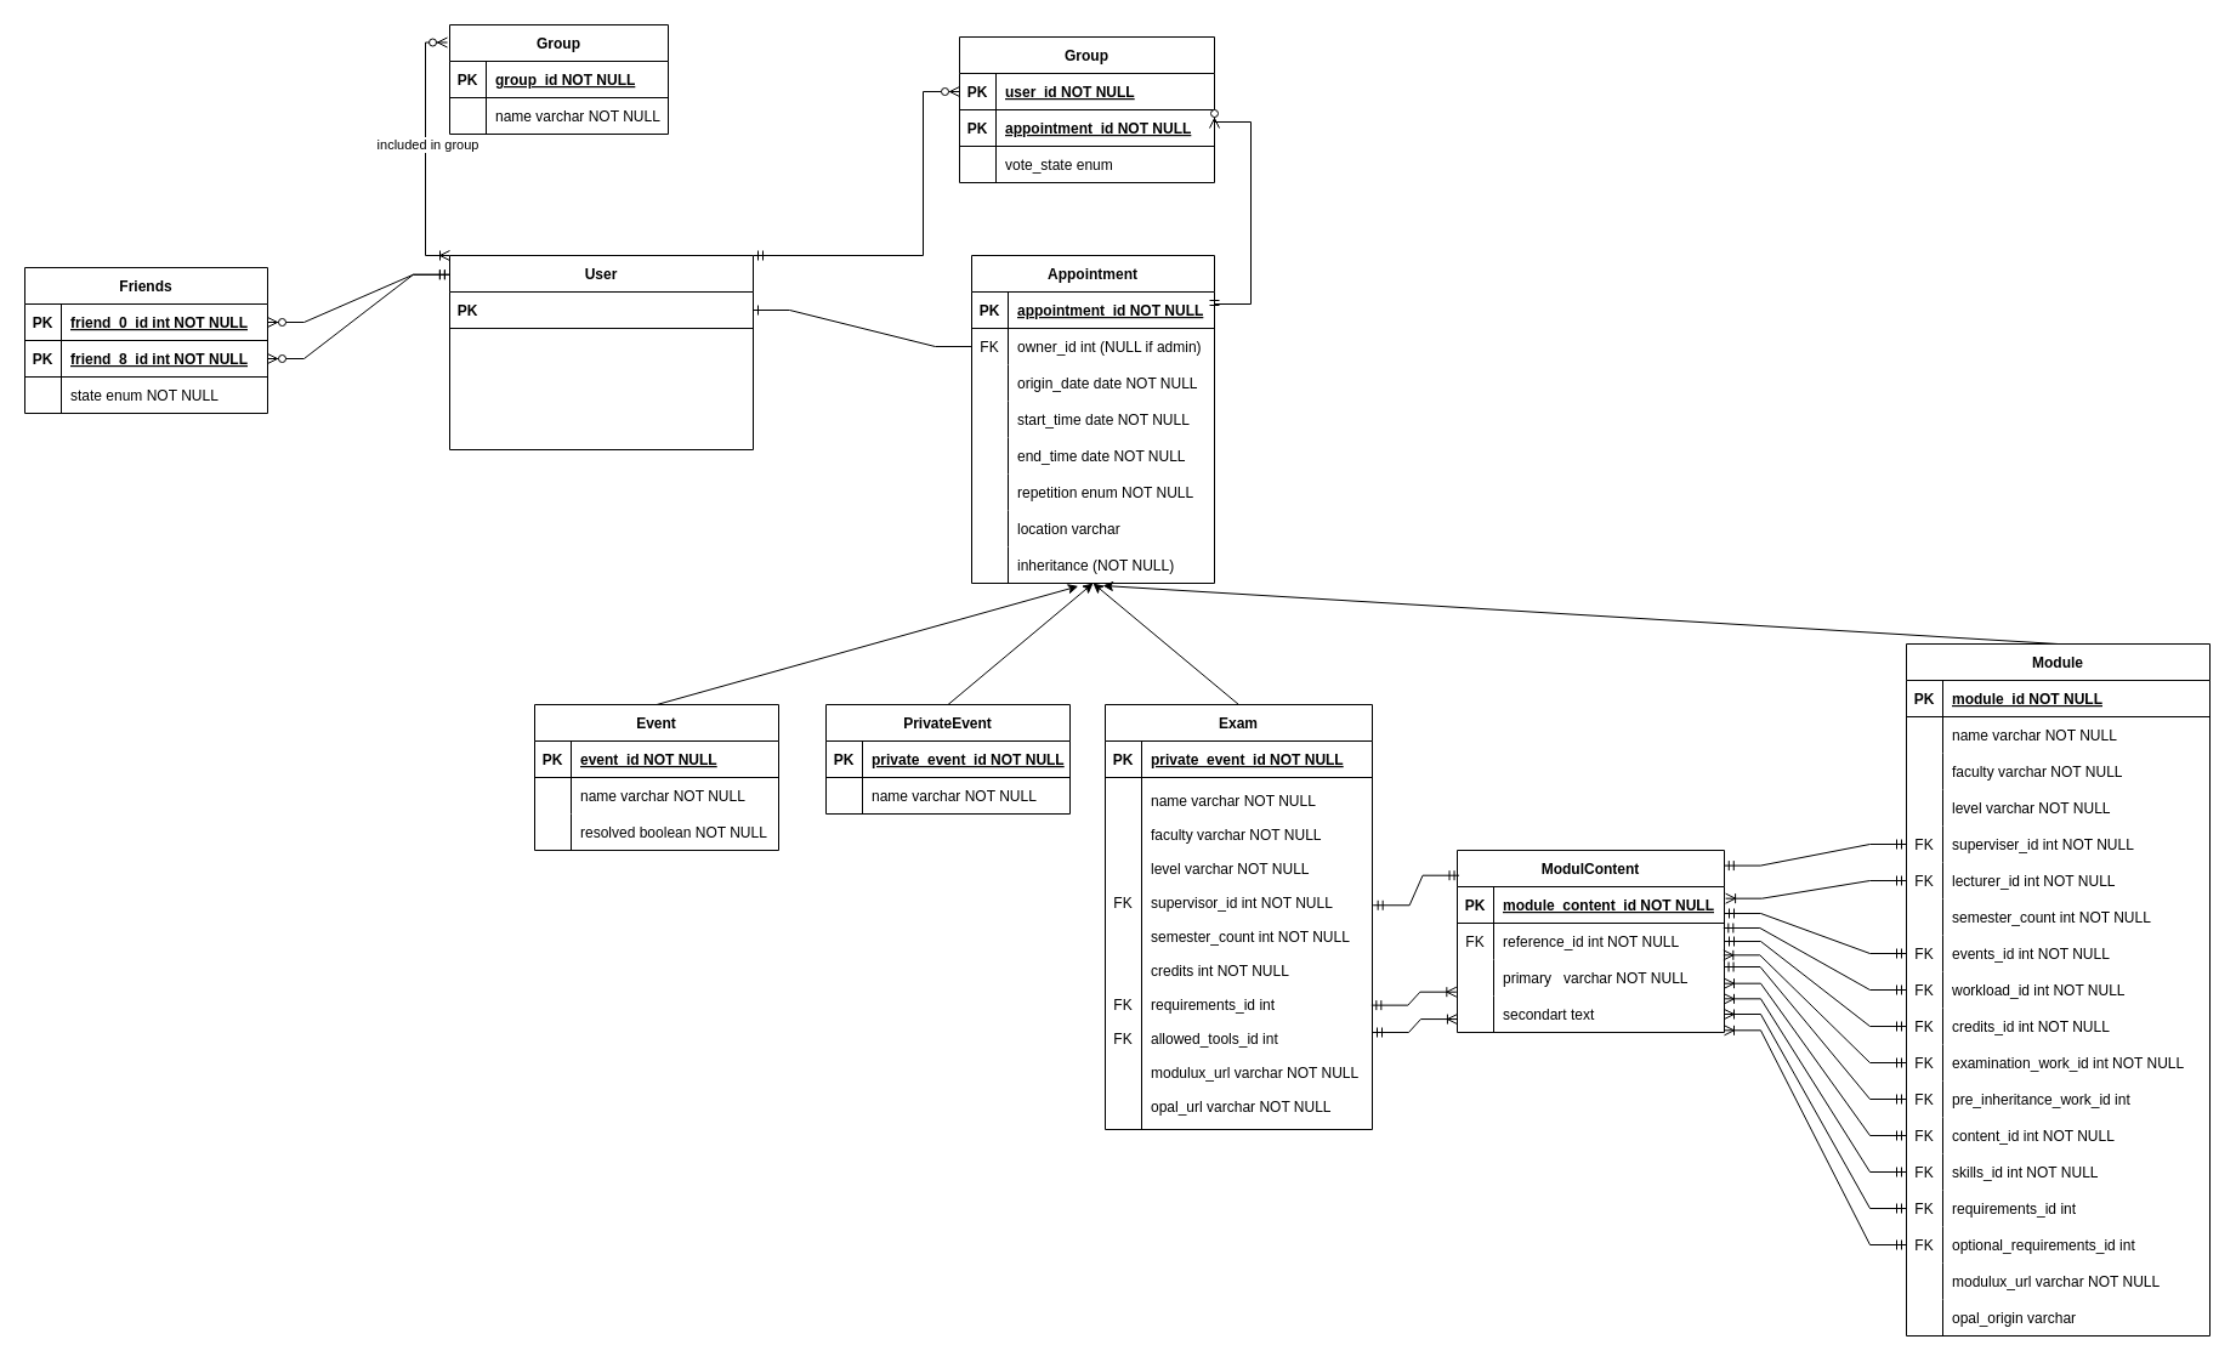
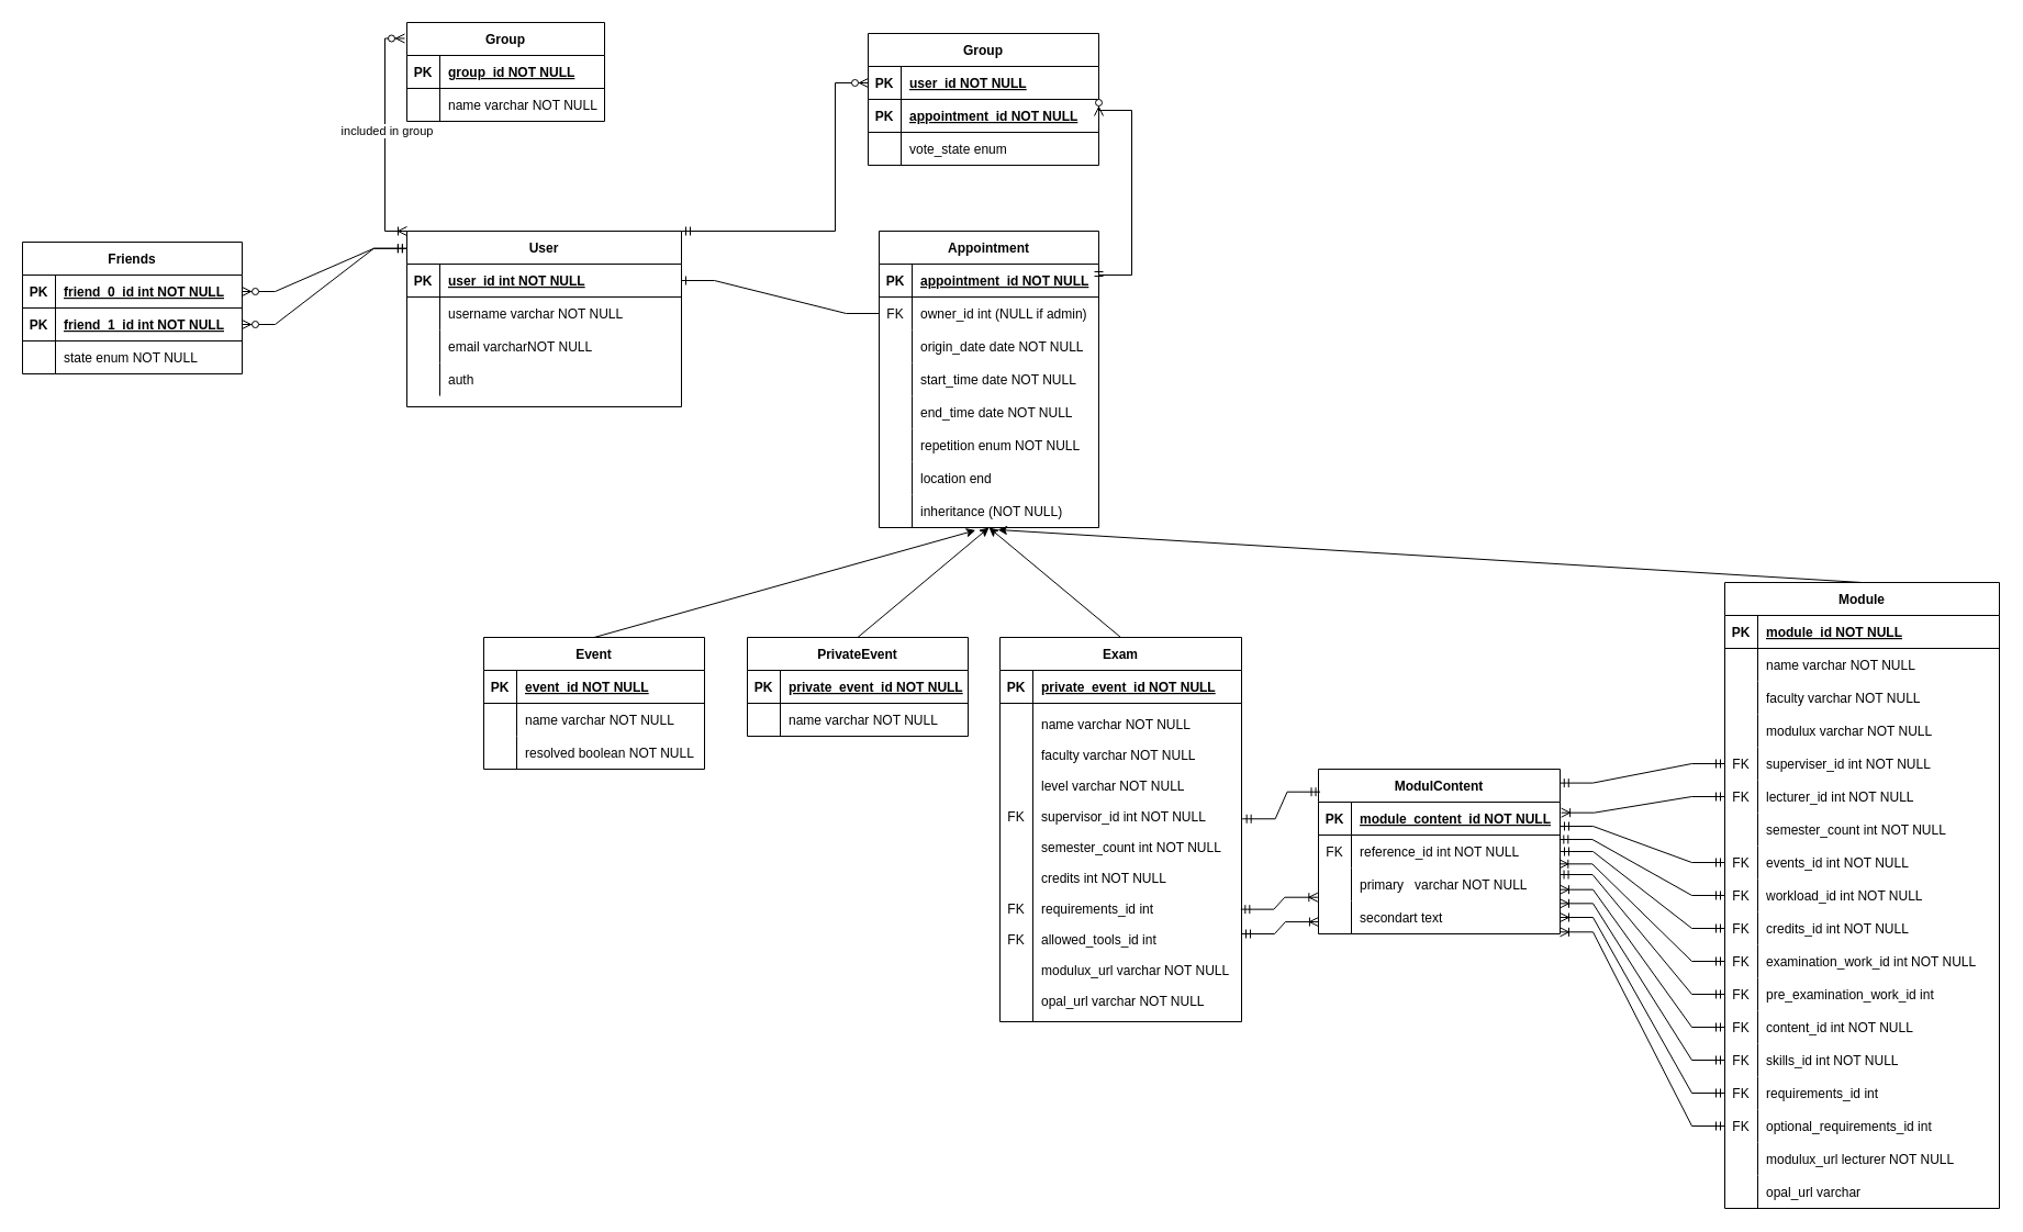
+ <mxCell id="5" value="user_id int NOT NULL " style="shape=partialRectangle;overflow=hidden;connectable=0;fillColor=none;top=0;left=0;bottom=0;right=0;align=left;spacingLeft=6;fontStyle=5;" parent="3" vertex="1"><mxGeometry x="30" width="220" height="30" as="geometry"><mxRectangle width="220" height="30" as="alternateBounds" /></mxGeometry></mxCell>
+ <mxCell id="8" value="username varchar NOT NULL" style="shape=partialRectangle;overflow=hidden;connectable=0;fillColor=none;top=0;left=0;bottom=0;right=0;align=left;spacingLeft=6;" parent="6" vertex="1"><mxGeometry x="30" width="220" height="30" as="geometry"><mxRectangle width="220" height="30" as="alternateBounds" /></mxGeometry></mxCell>
- <mxCell id="155" value="friend_8_id int NOT NULL" style="shape=partialRectangle;connectable=0;fillColor=none;top=0;left=0;bottom=0;right=0;align=left;spacingLeft=6;fontStyle=5;overflow=hidden;" parent="153" vertex="1"><mxGeometry x="30" width="170" height="30" as="geometry"><mxRectangle width="170" height="30" as="alternateBounds" /></mxGeometry></mxCell>
+ <mxCell id="155" value="friend_1_id int NOT NULL" style="shape=partialRectangle;connectable=0;fillColor=none;top=0;left=0;bottom=0;right=0;align=left;spacingLeft=6;fontStyle=5;overflow=hidden;" parent="153" vertex="1"><mxGeometry x="30" width="170" height="30" as="geometry"><mxRectangle width="170" height="30" as="alternateBounds" /></mxGeometry></mxCell>
+ <mxCell id="11" value="email varcharNOT NULL" style="shape=partialRectangle;overflow=hidden;connectable=0;fillColor=none;top=0;left=0;bottom=0;right=0;align=left;spacingLeft=6;" parent="9" vertex="1"><mxGeometry x="30" width="220" height="30" as="geometry"><mxRectangle width="220" height="30" as="alternateBounds" /></mxGeometry></mxCell>
+ <mxCell id="14" value="auth" style="shape=partialRectangle;overflow=hidden;connectable=0;fillColor=none;top=0;left=0;bottom=0;right=0;align=left;spacingLeft=6;" parent="12" vertex="1"><mxGeometry x="30" width="220" height="30" as="geometry"><mxRectangle width="220" height="30" as="alternateBounds" /></mxGeometry></mxCell>
- <mxCell id="115" value="location varchar" style="shape=partialRectangle;connectable=0;fillColor=none;top=0;left=0;bottom=0;right=0;align=left;spacingLeft=6;overflow=hidden;" parent="113" vertex="1"><mxGeometry x="30" width="170" height="30" as="geometry"><mxRectangle width="170" height="30" as="alternateBounds" /></mxGeometry></mxCell>
+ <mxCell id="115" value="location end" style="shape=partialRectangle;connectable=0;fillColor=none;top=0;left=0;bottom=0;right=0;align=left;spacingLeft=6;overflow=hidden;" parent="113" vertex="1"><mxGeometry x="30" width="170" height="30" as="geometry"><mxRectangle width="170" height="30" as="alternateBounds" /></mxGeometry></mxCell>
- <mxCell id="27" value="level varchar NOT NULL" style="shape=partialRectangle;connectable=0;fillColor=none;top=0;left=0;bottom=0;right=0;align=left;spacingLeft=6;overflow=hidden;" parent="25" vertex="1"><mxGeometry x="30" width="220" height="30" as="geometry"><mxRectangle width="220" height="30" as="alternateBounds" /></mxGeometry></mxCell>
+ <mxCell id="27" value="modulux varchar NOT NULL" style="shape=partialRectangle;connectable=0;fillColor=none;top=0;left=0;bottom=0;right=0;align=left;spacingLeft=6;overflow=hidden;" parent="25" vertex="1"><mxGeometry x="30" width="220" height="30" as="geometry"><mxRectangle width="220" height="30" as="alternateBounds" /></mxGeometry></mxCell>
- <mxCell id="51" value="pre_inheritance_work_id int " style="shape=partialRectangle;connectable=0;fillColor=none;top=0;left=0;bottom=0;right=0;align=left;spacingLeft=6;overflow=hidden;" parent="49" vertex="1"><mxGeometry x="30" width="220" height="30" as="geometry"><mxRectangle width="220" height="30" as="alternateBounds" /></mxGeometry></mxCell>
+ <mxCell id="51" value="pre_examination_work_id int " style="shape=partialRectangle;connectable=0;fillColor=none;top=0;left=0;bottom=0;right=0;align=left;spacingLeft=6;overflow=hidden;" parent="49" vertex="1"><mxGeometry x="30" width="220" height="30" as="geometry"><mxRectangle width="220" height="30" as="alternateBounds" /></mxGeometry></mxCell>
- <mxCell id="66" value="modulux_url varchar NOT NULL" style="shape=partialRectangle;connectable=0;fillColor=none;top=0;left=0;bottom=0;right=0;align=left;spacingLeft=6;overflow=hidden;" parent="64" vertex="1"><mxGeometry x="30" width="220" height="30" as="geometry"><mxRectangle width="220" height="30" as="alternateBounds" /></mxGeometry></mxCell>
+ <mxCell id="66" value="modulux_url lecturer NOT NULL" style="shape=partialRectangle;connectable=0;fillColor=none;top=0;left=0;bottom=0;right=0;align=left;spacingLeft=6;overflow=hidden;" parent="64" vertex="1"><mxGeometry x="30" width="220" height="30" as="geometry"><mxRectangle width="220" height="30" as="alternateBounds" /></mxGeometry></mxCell>
- <mxCell id="69" value="opal_origin varchar" style="shape=partialRectangle;connectable=0;fillColor=none;top=0;left=0;bottom=0;right=0;align=left;spacingLeft=6;overflow=hidden;" parent="67" vertex="1"><mxGeometry x="30" width="220" height="30" as="geometry"><mxRectangle width="220" height="30" as="alternateBounds" /></mxGeometry></mxCell>
+ <mxCell id="69" value="opal_url varchar" style="shape=partialRectangle;connectable=0;fillColor=none;top=0;left=0;bottom=0;right=0;align=left;spacingLeft=6;overflow=hidden;" parent="67" vertex="1"><mxGeometry x="30" width="220" height="30" as="geometry"><mxRectangle width="220" height="30" as="alternateBounds" /></mxGeometry></mxCell>
